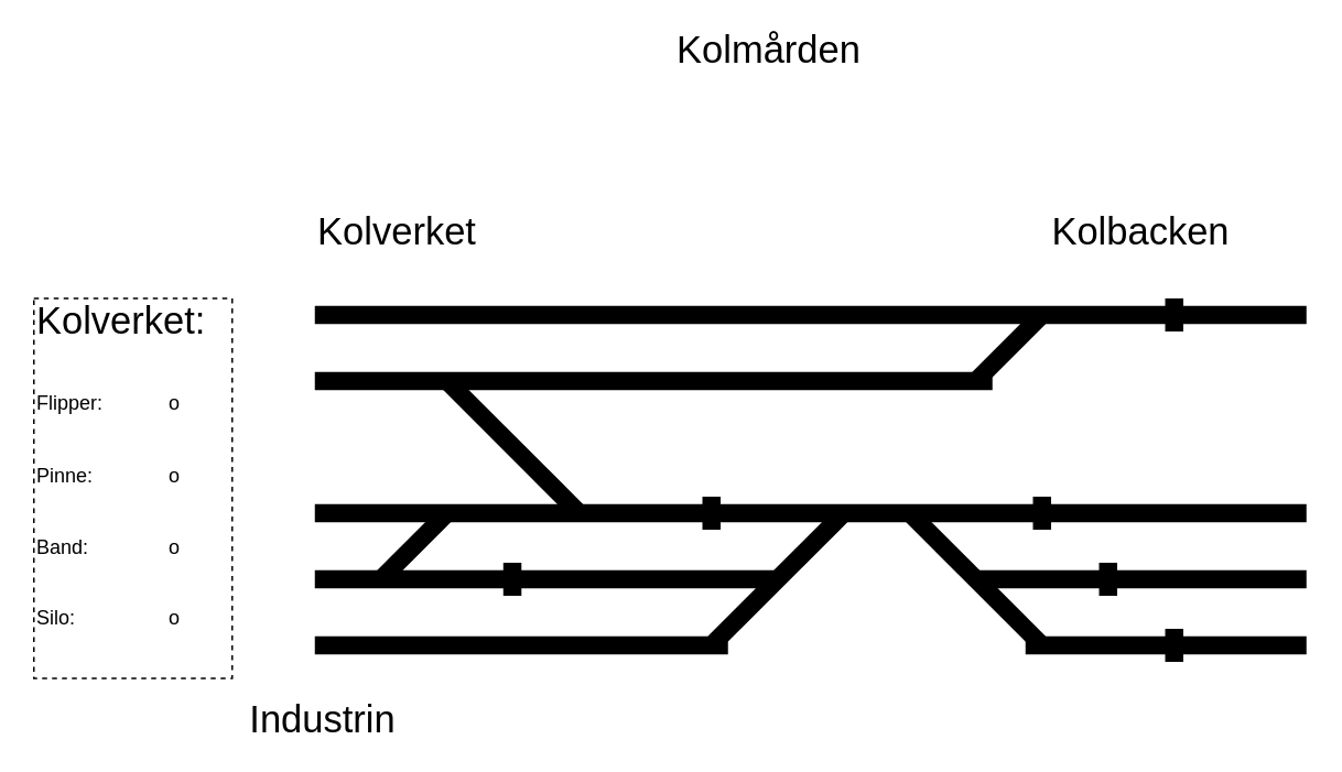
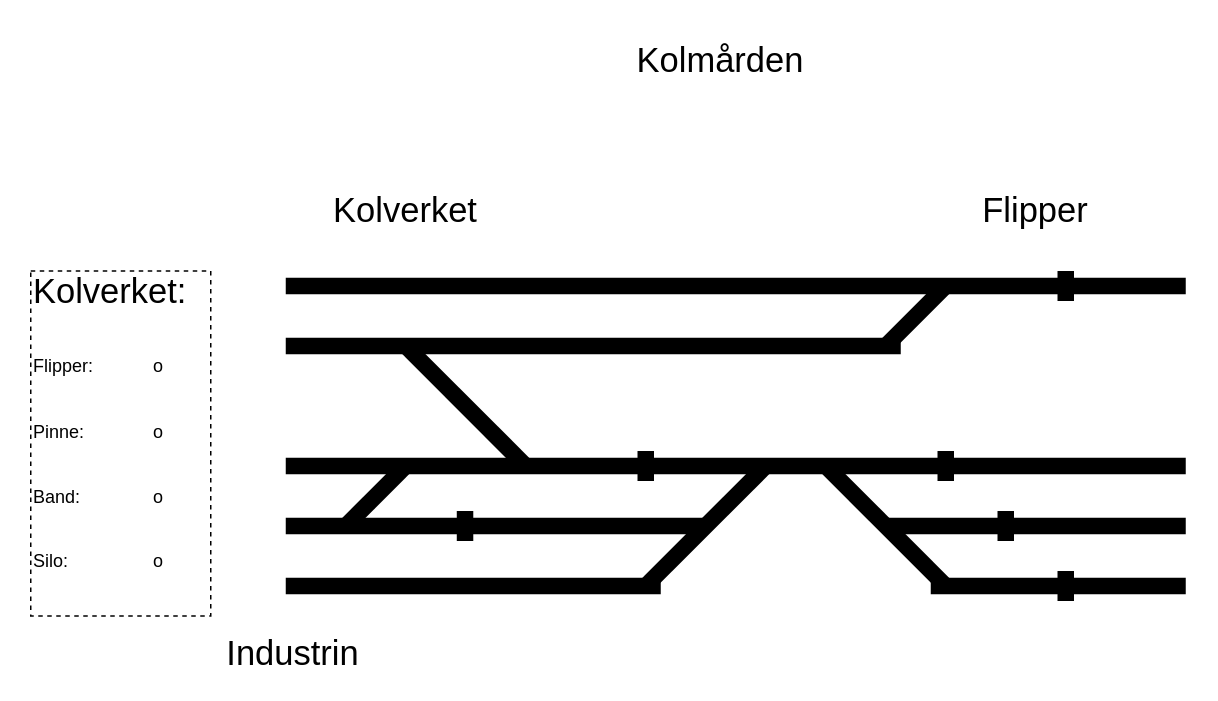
- <mxCell id="17" value="Kolmården" style="text;html=1;align=center;verticalAlign=middle;whiteSpace=wrap;rounded=0;fontSize=23;" vertex="1" parent="1"><mxGeometry x="280" y="20" width="370" height="20" as="geometry" /></mxCell>
+ <mxCell id="17" value="Kolmården" style="text;html=1;align=center;verticalAlign=middle;whiteSpace=wrap;rounded=0;fontSize=23;" vertex="1" parent="1"><mxGeometry x="295" y="30" width="370" height="20" as="geometry" /></mxCell>
- <mxCell id="18" value="Kolverket" style="text;html=1;align=center;verticalAlign=middle;whiteSpace=wrap;rounded=0;fontSize=23;" vertex="1" parent="1"><mxGeometry x="170" y="130" width="140" height="20" as="geometry" /></mxCell>
+ <mxCell id="18" value="Kolverket" style="text;html=1;align=center;verticalAlign=middle;whiteSpace=wrap;rounded=0;fontSize=23;" vertex="1" parent="1"><mxGeometry x="200" y="130" width="140" height="20" as="geometry" /></mxCell>
- <mxCell id="13" value="Kolbacken" style="text;html=1;align=center;verticalAlign=middle;whiteSpace=wrap;rounded=0;fontSize=23;" vertex="1" parent="1"><mxGeometry x="620" y="130" width="140" height="20" as="geometry" /></mxCell>
+ <mxCell id="13" value="Flipper" style="text;html=1;align=center;verticalAlign=middle;whiteSpace=wrap;rounded=0;fontSize=23;" vertex="1" parent="1"><mxGeometry x="620" y="130" width="140" height="20" as="geometry" /></mxCell>
